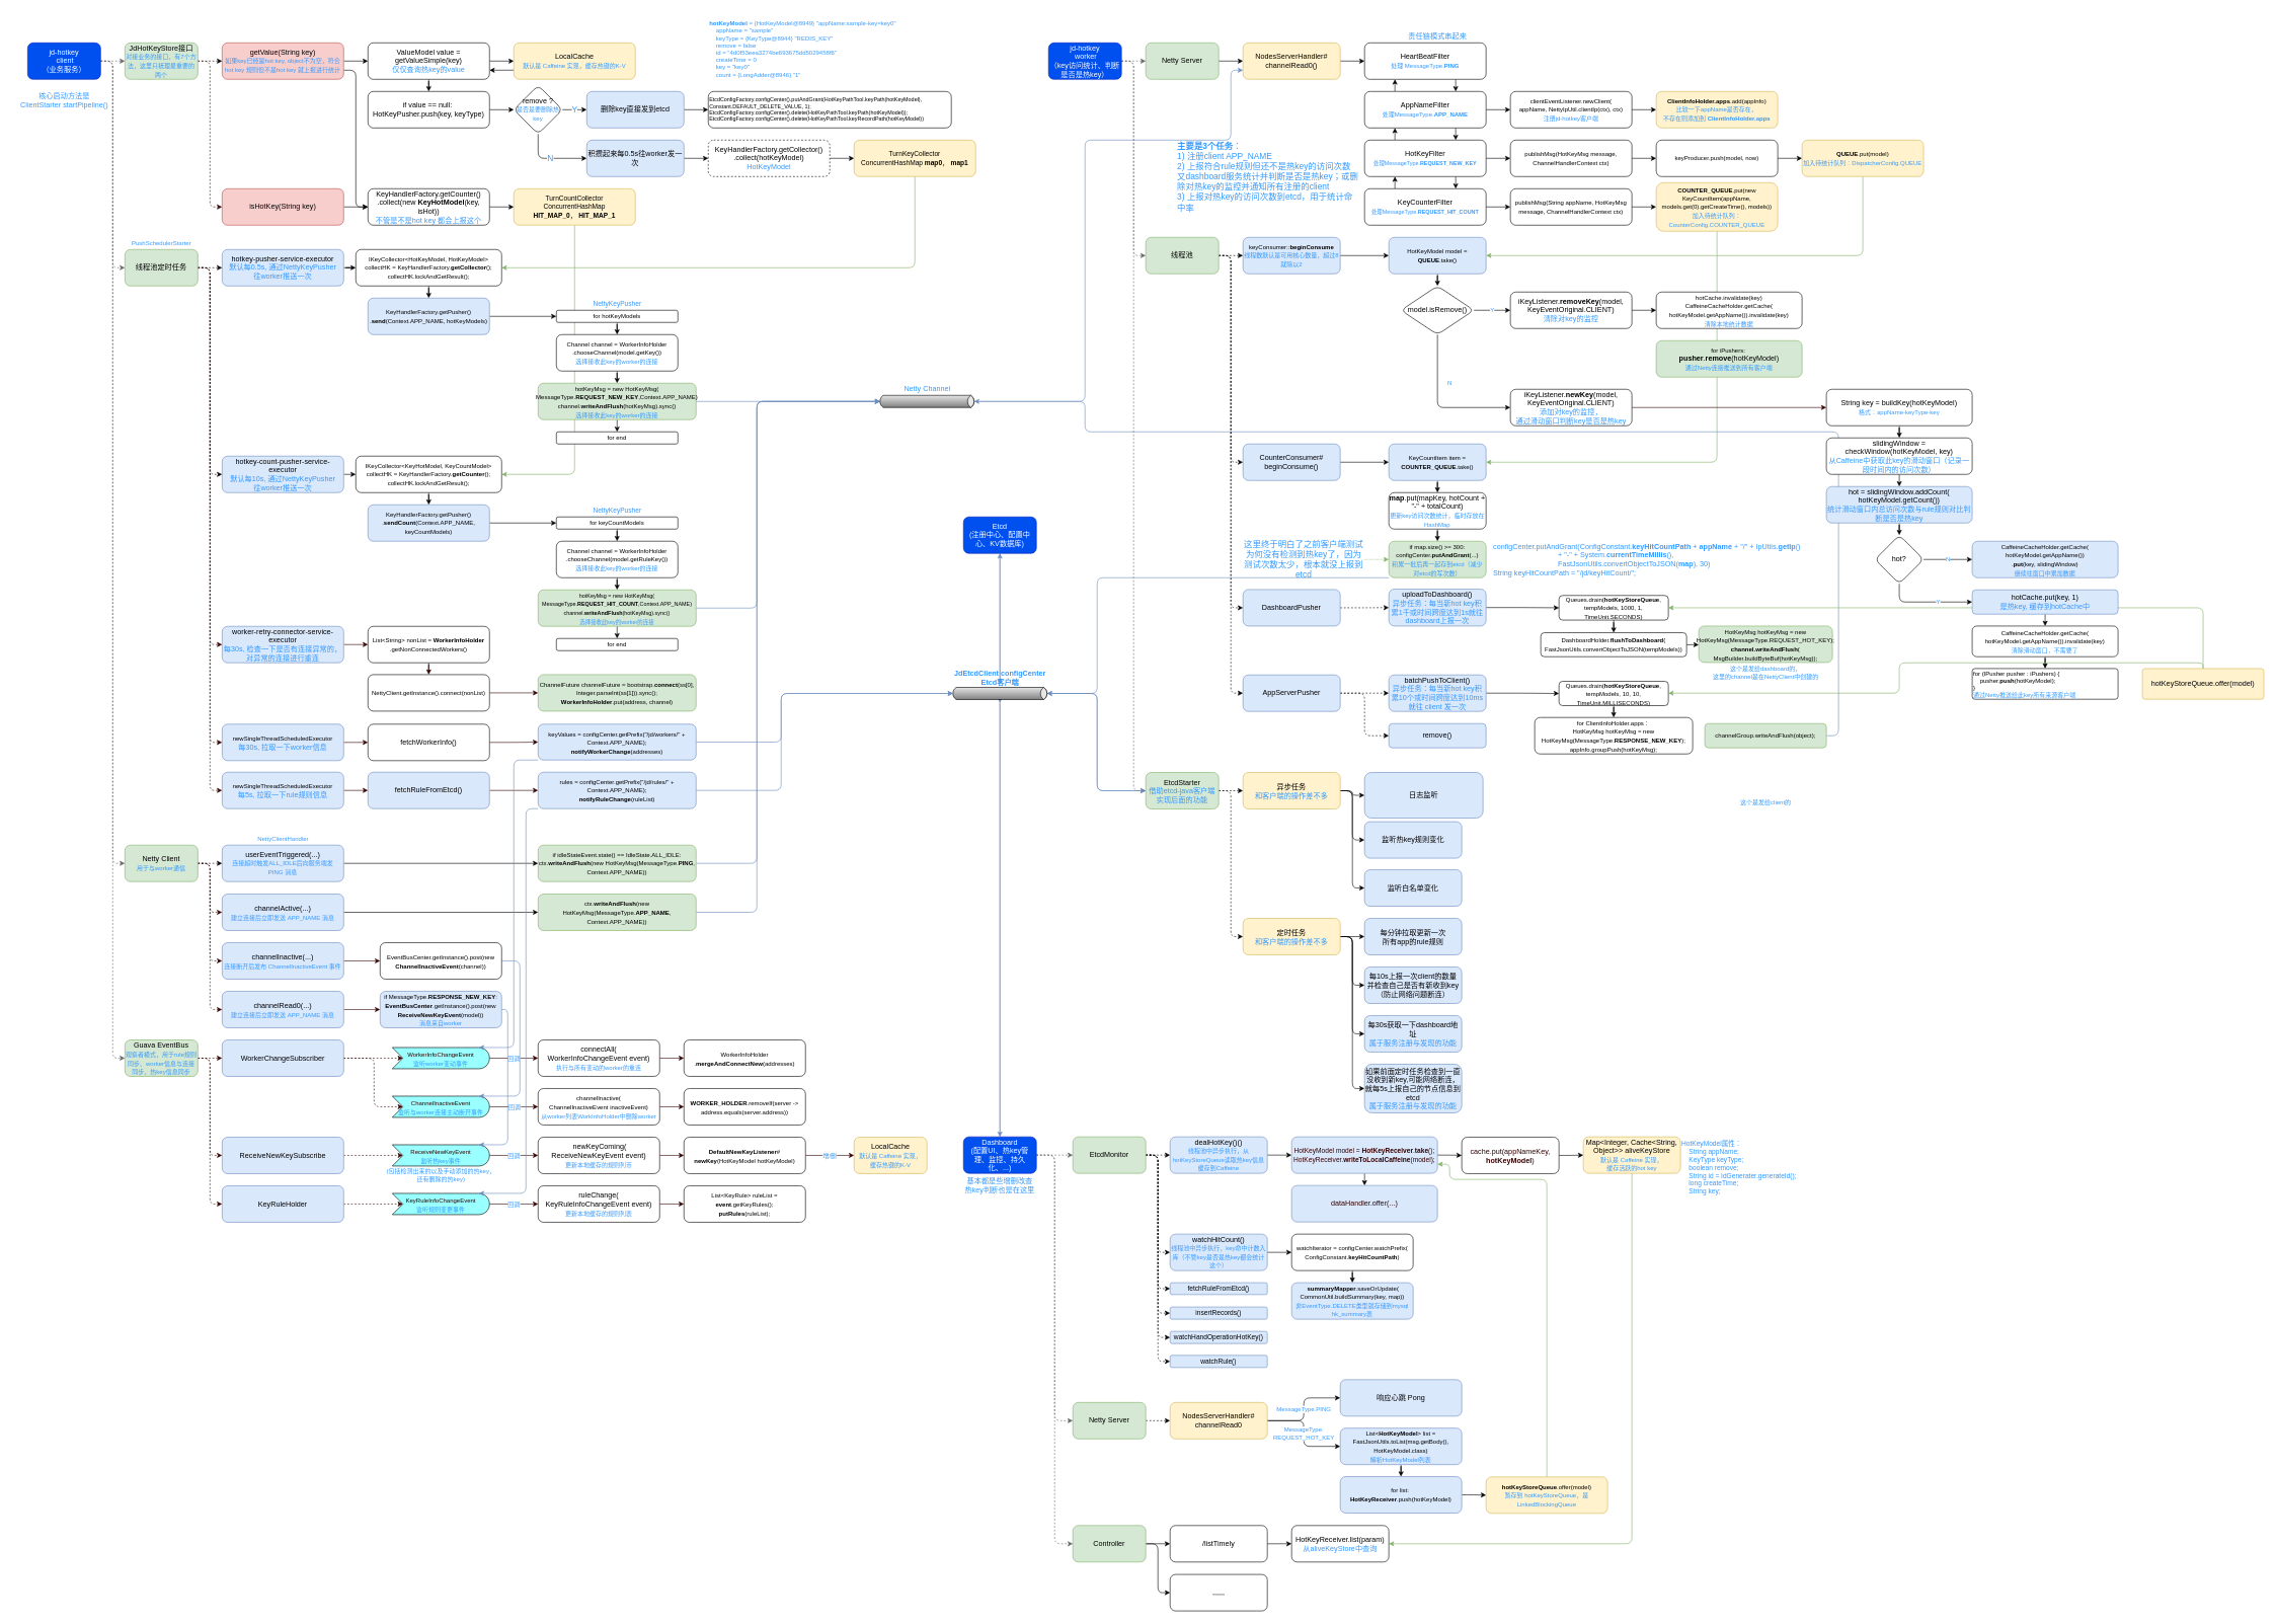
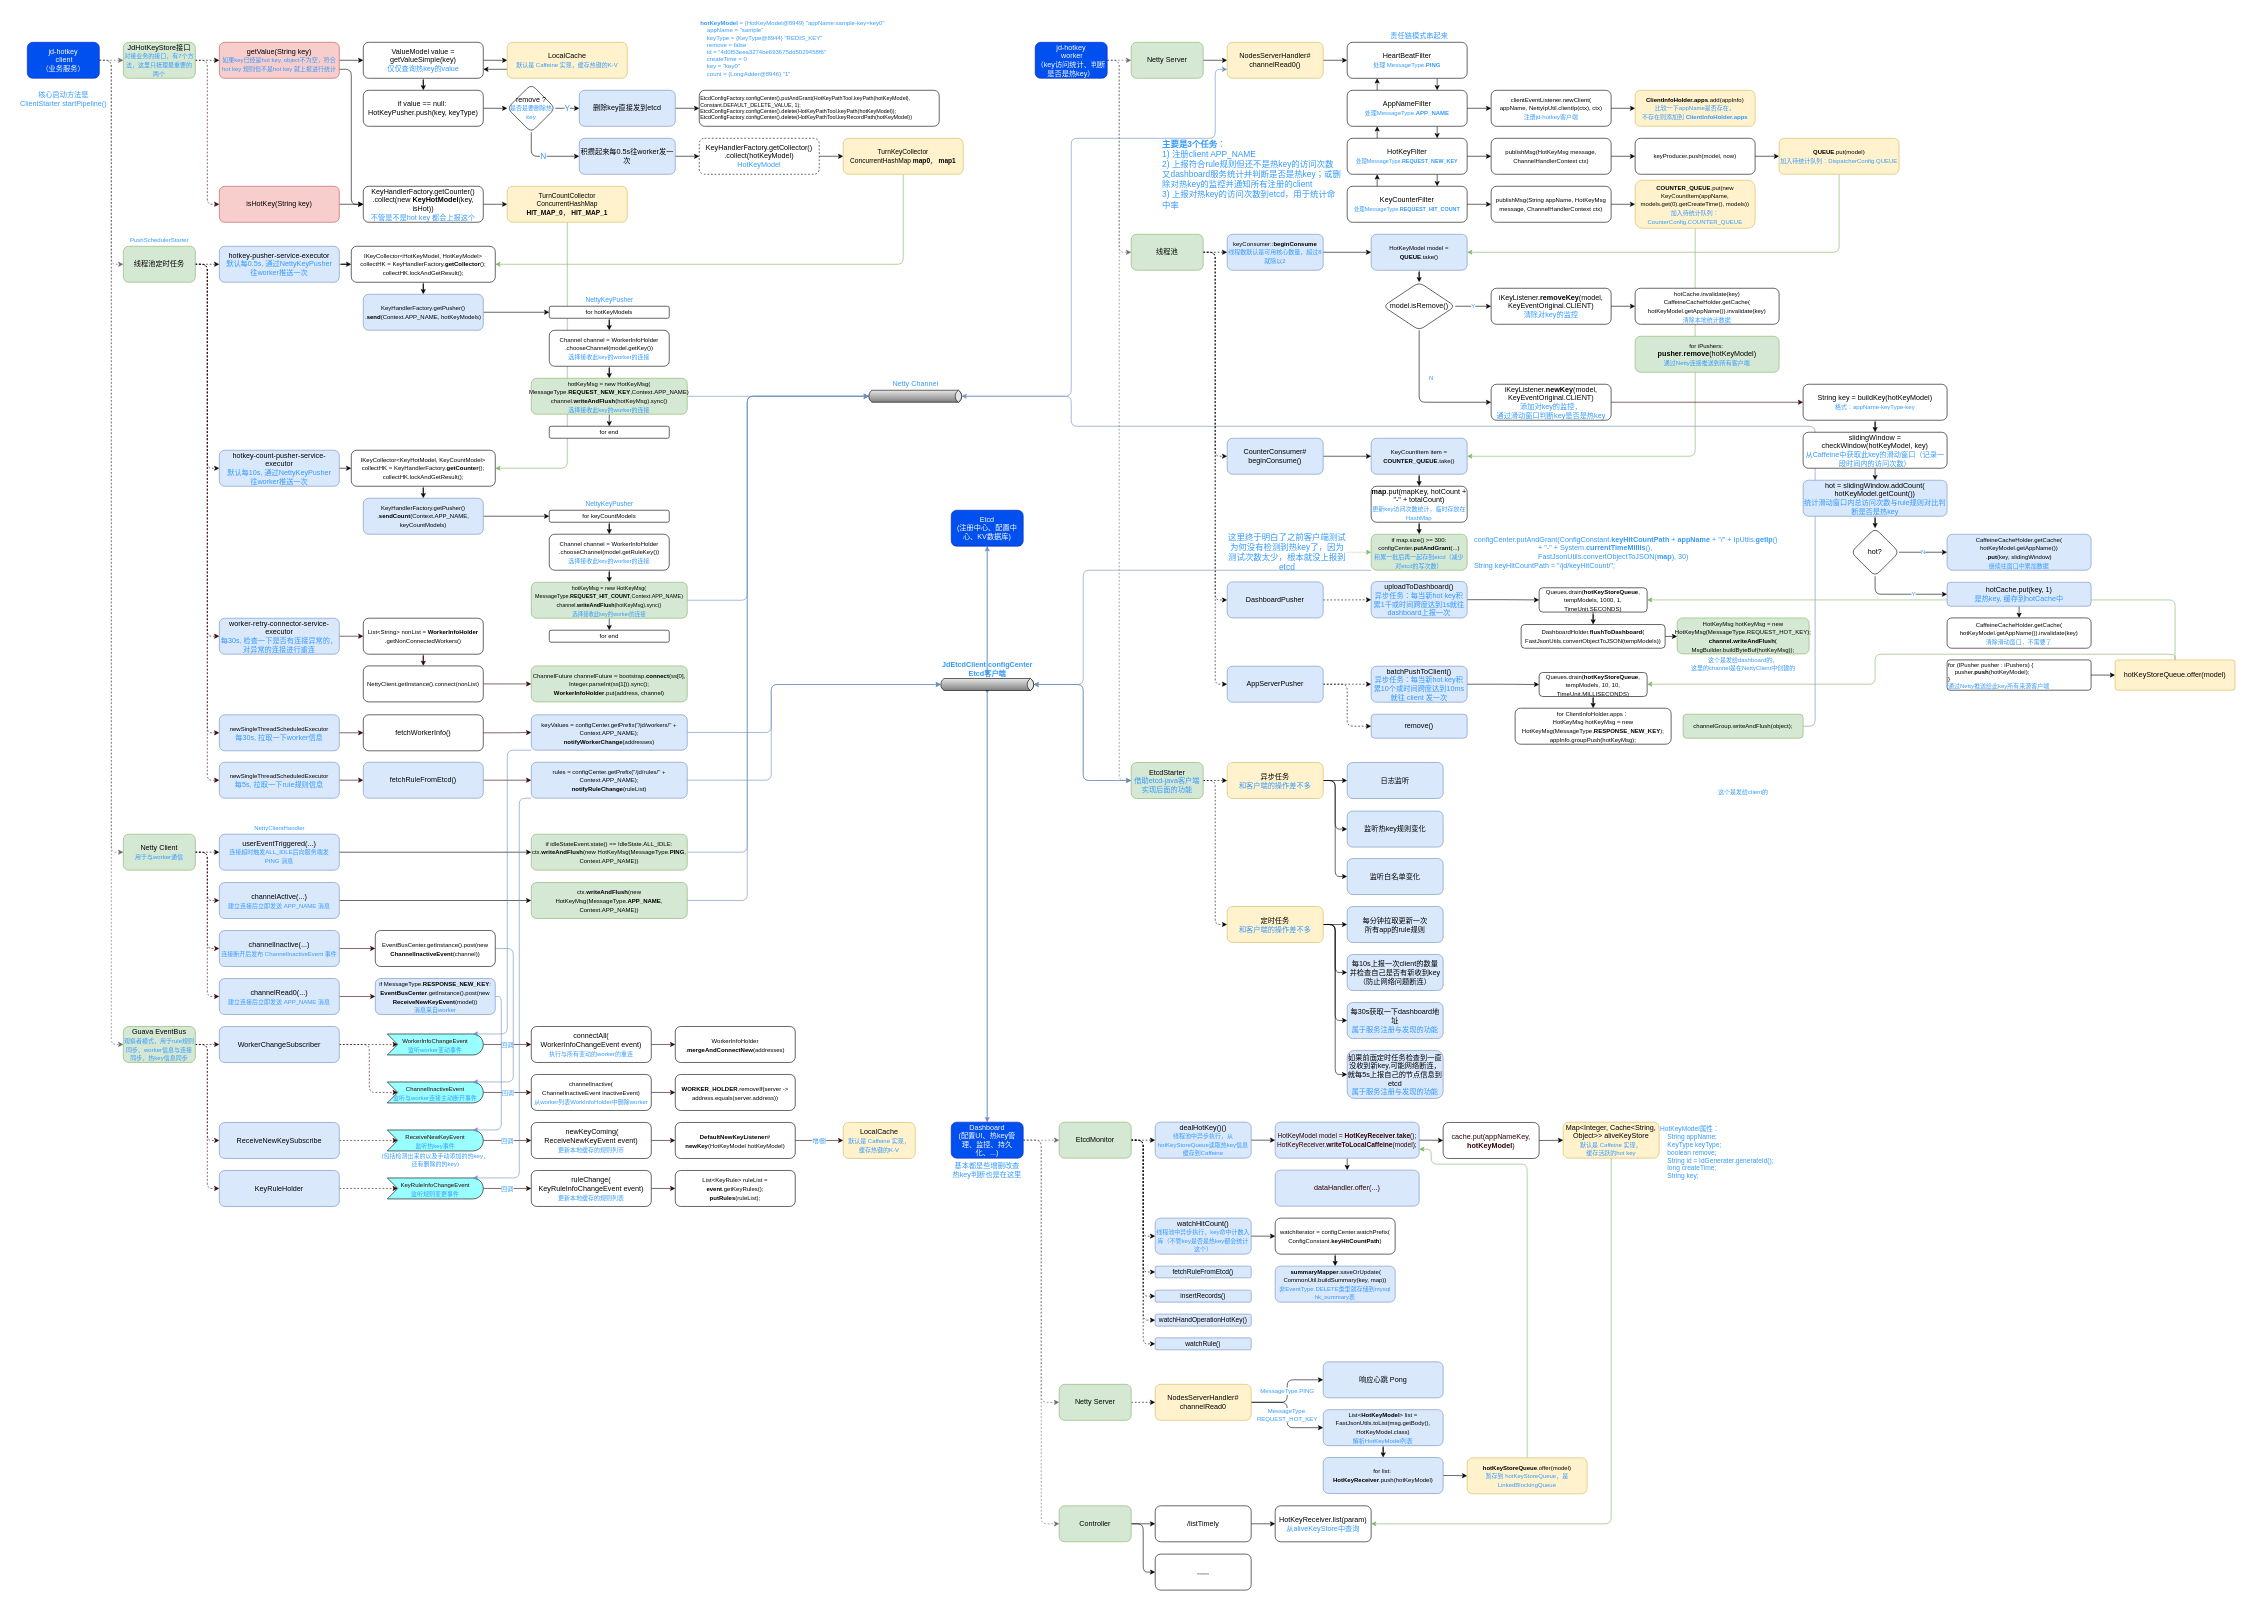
- <mxCell id="284" value="" style="edgeStyle=orthogonalEdgeStyle;rounded=1;orthogonalLoop=1;jettySize=auto;html=1;fontSize=10;fontColor=#3399FF;" parent="1" source="285" target="287" edge="1"><mxGeometry relative="1" as="geometry" /></mxCell>
+ <mxCell id="286" value="" style="edgeStyle=orthogonalEdgeStyle;rounded=1;orthogonalLoop=1;jettySize=auto;html=1;fontSize=10;fontColor=#3399FF;" parent="1" source="287" target="320" edge="1"><mxGeometry relative="1" as="geometry" /></mxCell>
- <mxCell id="75" value="日志监听" style="rounded=1;whiteSpace=wrap;html=1;fillColor=#dae8fc;strokeColor=#6c8ebf;" parent="1" vertex="1"><mxGeometry x="2245" y="1270.5" width="195" height="75" as="geometry" /></mxCell>
+ <mxCell id="75" value="日志监听" style="rounded=1;whiteSpace=wrap;html=1;fillColor=#dae8fc;strokeColor=#6c8ebf;" parent="1" vertex="1"><mxGeometry x="2245" y="1270.5" width="160" height="60" as="geometry" /></mxCell>
